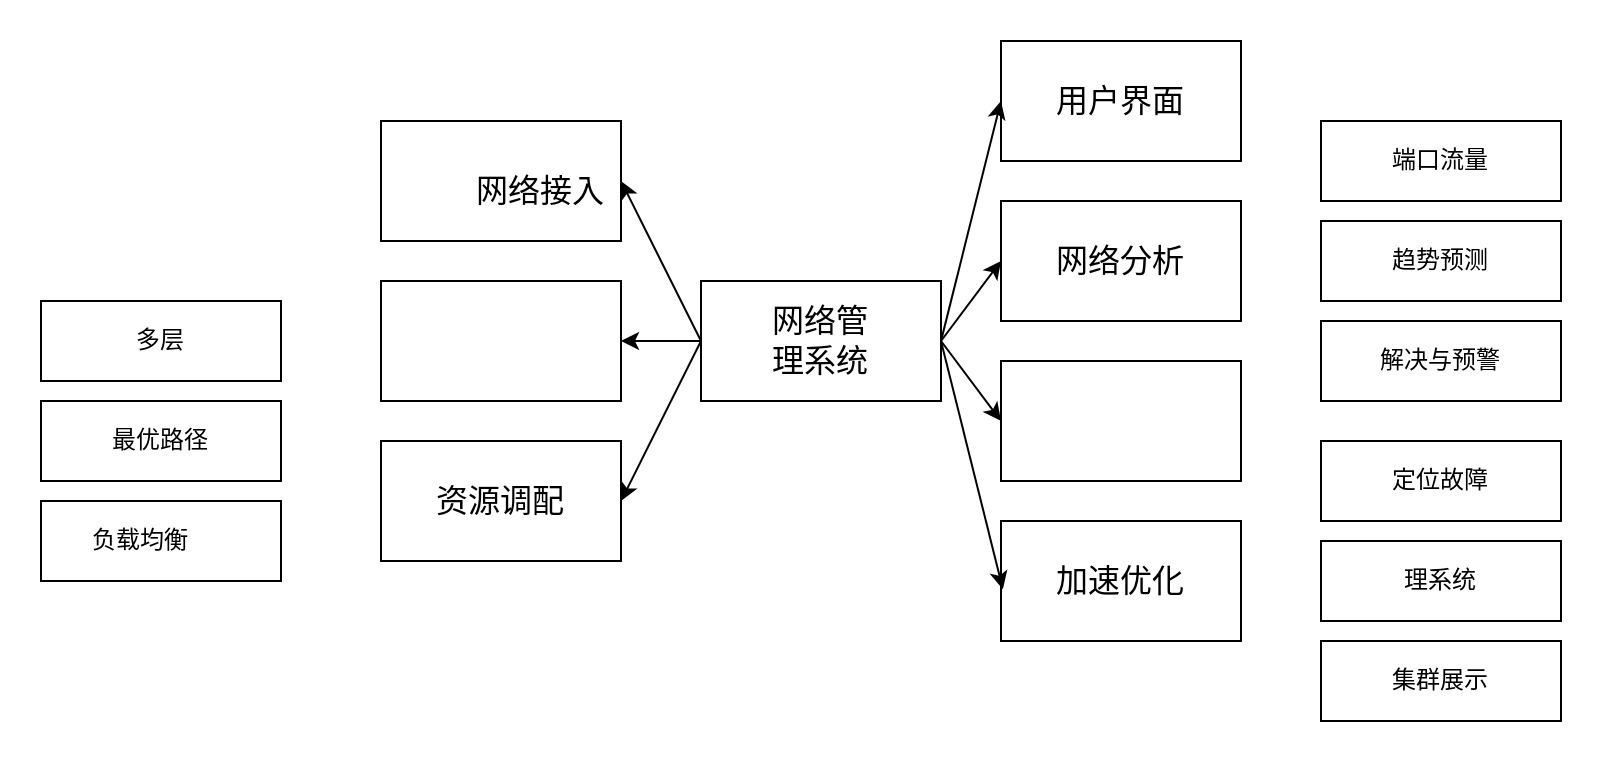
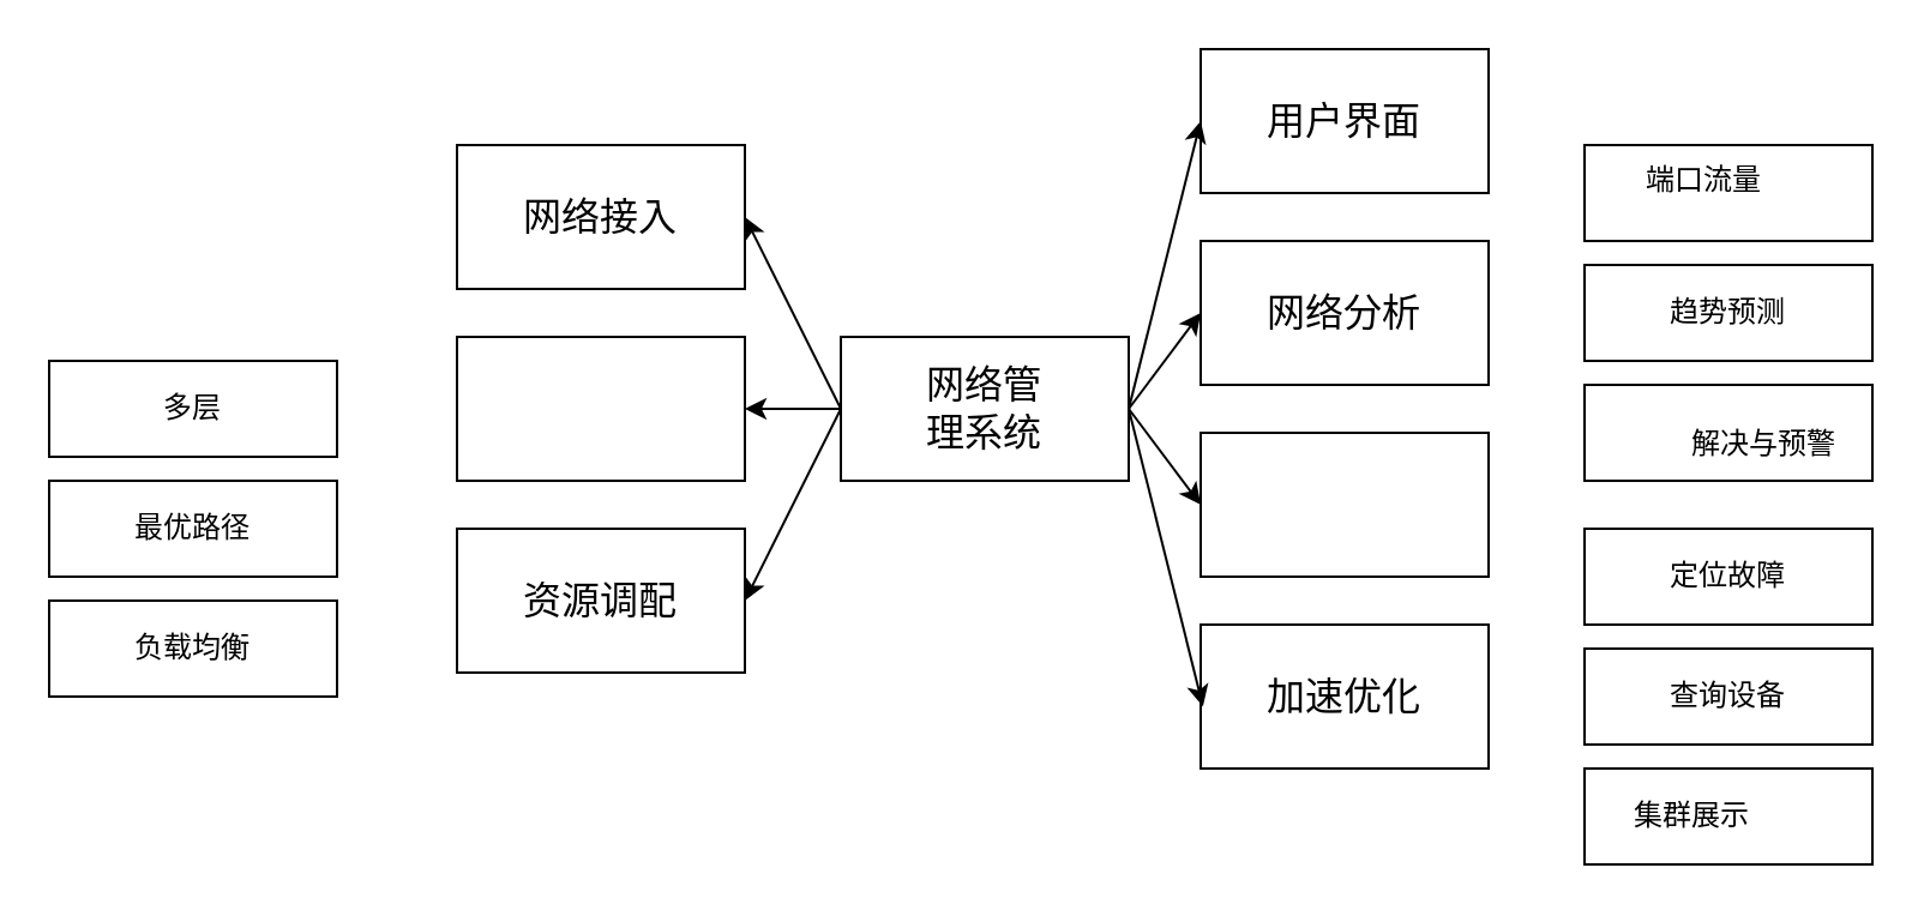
- <mxCell id="32" value="端口流量" style="text;html=1;strokeColor=none;fillColor=none;align=center;verticalAlign=middle;whiteSpace=wrap;rounded=0;" vertex="1" parent="1"><mxGeometry x="680" y="70" width="80" height="20" as="geometry" /></mxCell>
+ <mxCell id="32" value="端口流量" style="text;html=1;strokeColor=none;fillColor=none;align=center;verticalAlign=middle;whiteSpace=wrap;rounded=0;" vertex="1" parent="1"><mxGeometry x="670" y="65" width="80" height="20" as="geometry" /></mxCell>
- <mxCell id="3" value="&lt;font style=&quot;font-size: 16px&quot;&gt;网络接入&lt;/font&gt;" style="text;html=1;strokeColor=none;fillColor=none;align=center;verticalAlign=middle;whiteSpace=wrap;rounded=0;" parent="1" vertex="1"><mxGeometry x="235" y="85" width="70" height="20" as="geometry" /></mxCell>
+ <mxCell id="3" value="&lt;font style=&quot;font-size: 16px&quot;&gt;网络接入&lt;/font&gt;" style="text;html=1;strokeColor=none;fillColor=none;align=center;verticalAlign=middle;whiteSpace=wrap;rounded=0;" parent="1" vertex="1"><mxGeometry x="215" y="80" width="70" height="20" as="geometry" /></mxCell>
- <mxCell id="34" value="解决与预警" style="text;html=1;strokeColor=none;fillColor=none;align=center;verticalAlign=middle;whiteSpace=wrap;rounded=0;" vertex="1" parent="1"><mxGeometry x="680" y="170" width="80" height="20" as="geometry" /></mxCell>
+ <mxCell id="34" value="解决与预警" style="text;html=1;strokeColor=none;fillColor=none;align=center;verticalAlign=middle;whiteSpace=wrap;rounded=0;" vertex="1" parent="1"><mxGeometry x="695" y="175" width="80" height="20" as="geometry" /></mxCell>
- <mxCell id="40" value="负载均衡" style="text;html=1;strokeColor=none;fillColor=none;align=center;verticalAlign=middle;whiteSpace=wrap;rounded=0;" vertex="1" parent="1"><mxGeometry x="30" y="260" width="80" height="20" as="geometry" /></mxCell>
+ <mxCell id="40" value="负载均衡" style="text;html=1;strokeColor=none;fillColor=none;align=center;verticalAlign=middle;whiteSpace=wrap;rounded=0;" vertex="1" parent="1"><mxGeometry x="40" y="260" width="80" height="20" as="geometry" /></mxCell>
- <mxCell id="36" value="理系统" style="text;html=1;strokeColor=none;fillColor=none;align=center;verticalAlign=middle;whiteSpace=wrap;rounded=0;" vertex="1" parent="1"><mxGeometry x="680" y="280" width="80" height="20" as="geometry" /></mxCell>
+ <mxCell id="36" value="查询设备" style="text;html=1;strokeColor=none;fillColor=none;align=center;verticalAlign=middle;whiteSpace=wrap;rounded=0;" vertex="1" parent="1"><mxGeometry x="680" y="280" width="80" height="20" as="geometry" /></mxCell>
- <mxCell id="37" value="集群展示" style="text;html=1;strokeColor=none;fillColor=none;align=center;verticalAlign=middle;whiteSpace=wrap;rounded=0;" vertex="1" parent="1"><mxGeometry x="680" y="330" width="80" height="20" as="geometry" /></mxCell>
+ <mxCell id="37" value="集群展示" style="text;html=1;strokeColor=none;fillColor=none;align=center;verticalAlign=middle;whiteSpace=wrap;rounded=0;" vertex="1" parent="1"><mxGeometry x="665" y="330" width="80" height="20" as="geometry" /></mxCell>
